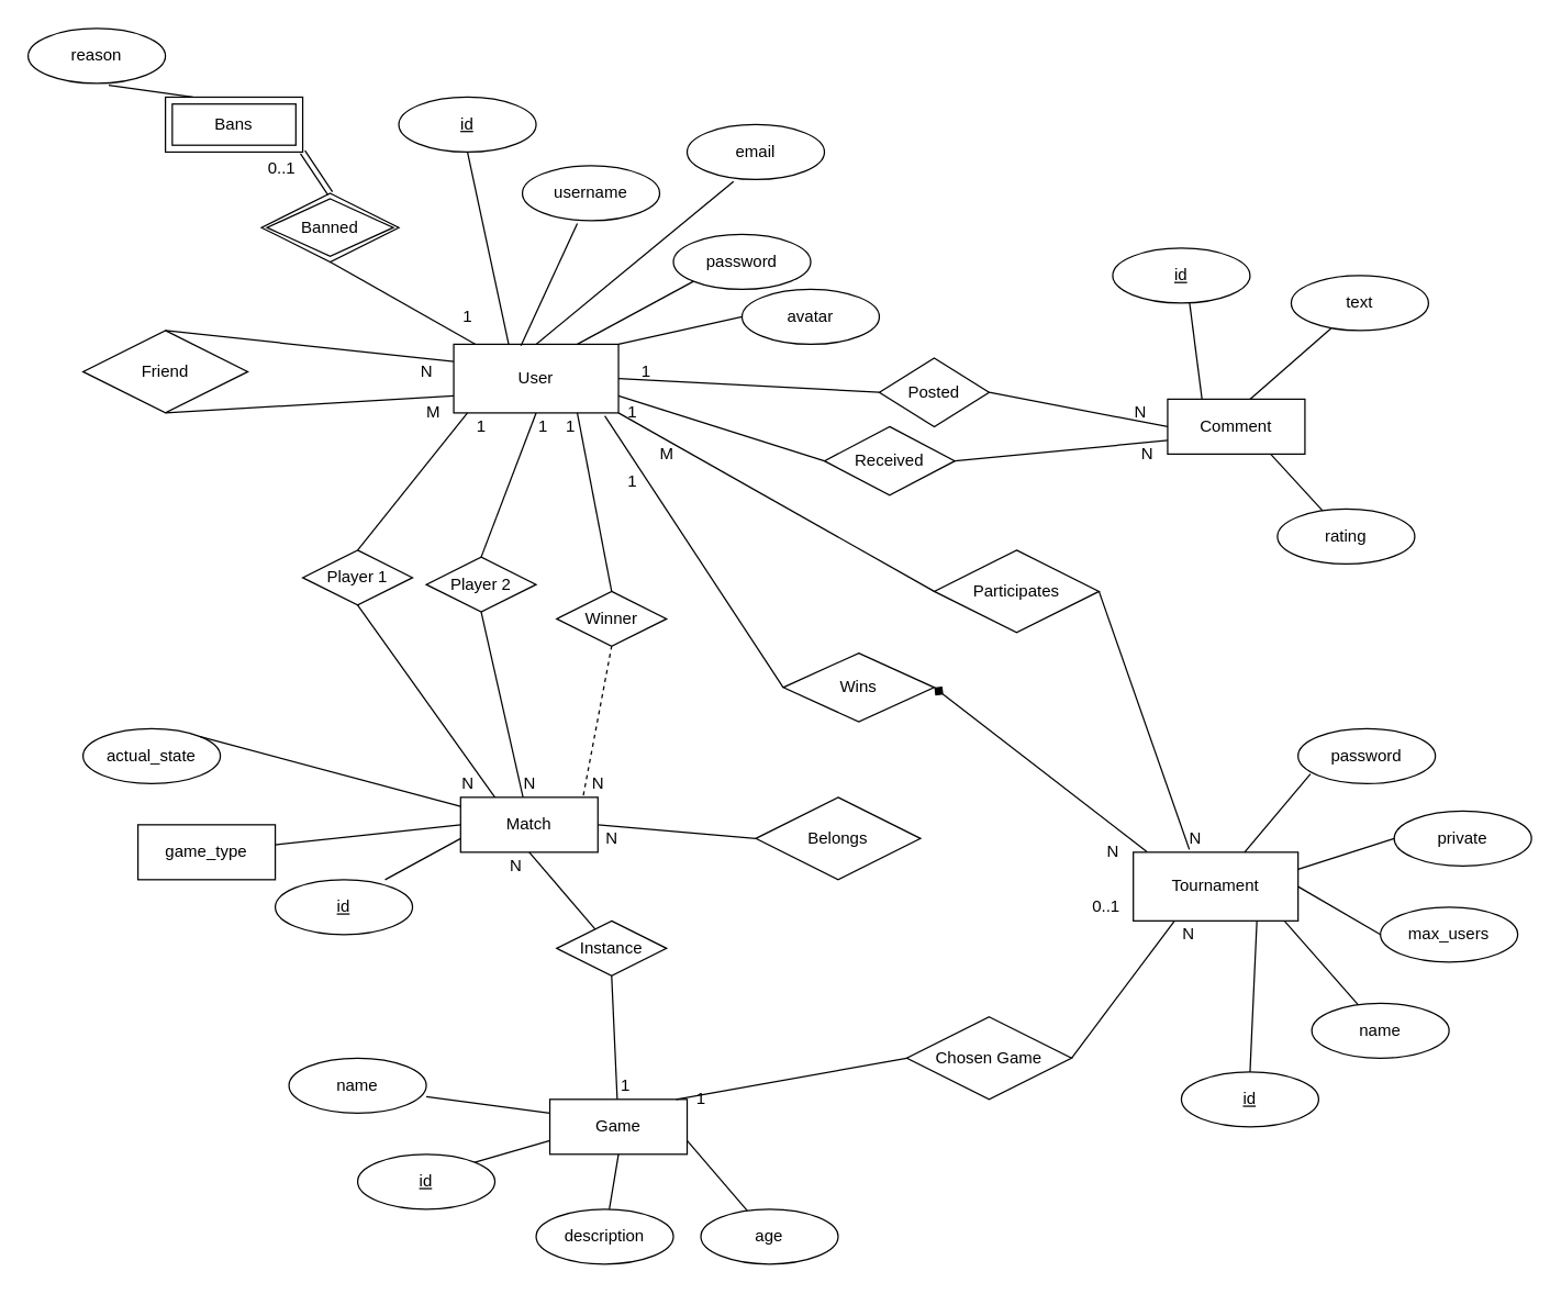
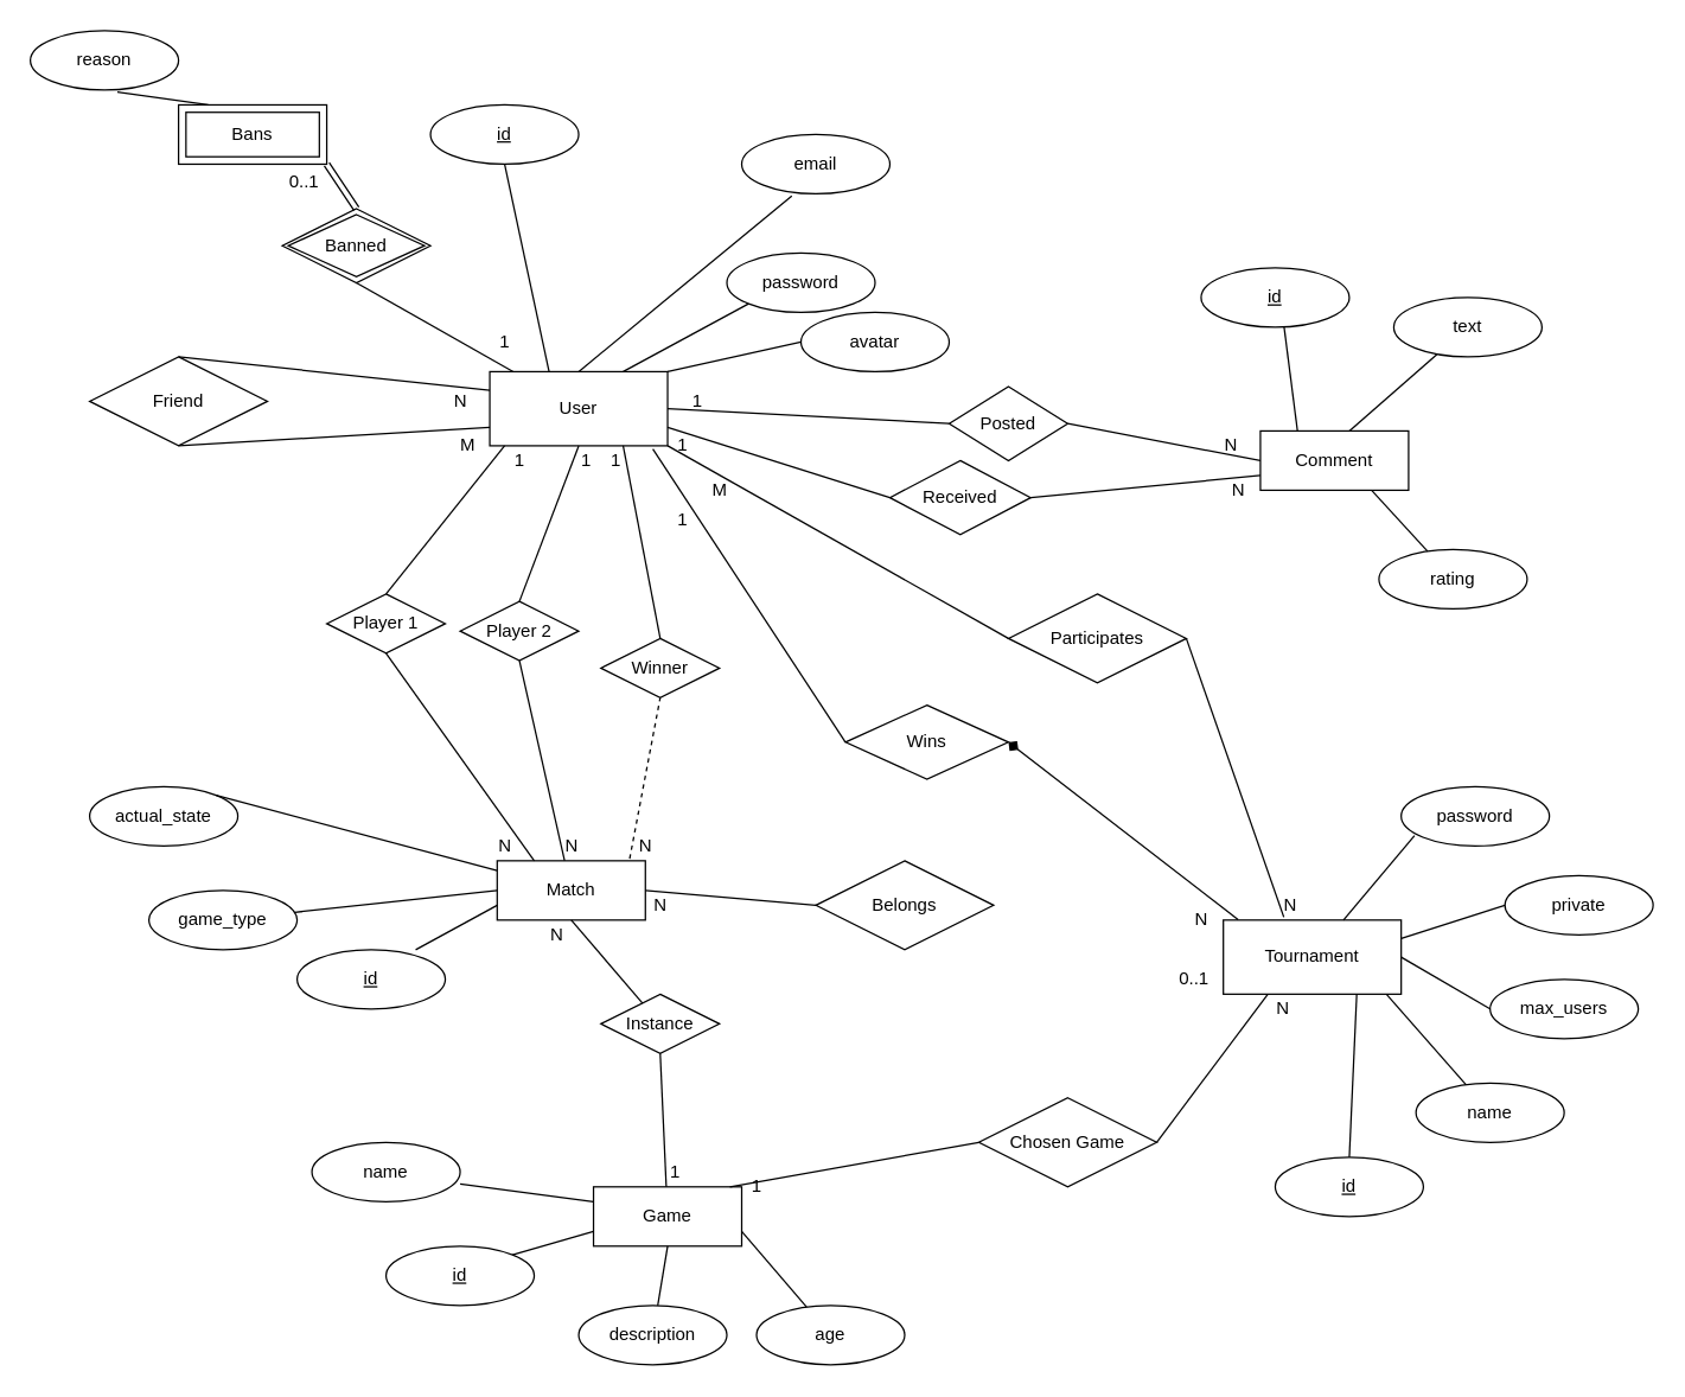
- <mxCell id="6" value="username" style="ellipse;whiteSpace=wrap;html=1;align=center;" vertex="1" parent="1"><mxGeometry x="380" y="120" width="100" height="40" as="geometry" /></mxCell>
- <mxCell id="5" value="" style="endArrow=none;html=1;entryX=0.4;entryY=1.05;entryDx=0;entryDy=0;exitX=0.408;exitY=0.02;exitDx=0;exitDy=0;entryPerimeter=0;exitPerimeter=0;" edge="1" parent="1" target="6" source="2"><mxGeometry width="50" height="50" relative="1" as="geometry"><mxPoint x="350" y="250" as="sourcePoint" /><mxPoint x="329" y="182" as="targetPoint" /></mxGeometry></mxCell>
- <mxCell id="25" value="game_type" style="whiteSpace=wrap;html=1;align=center;rounded=0;" vertex="1" parent="1"><mxGeometry x="100" y="600" width="100" height="40" as="geometry" /></mxCell>
+ <mxCell id="25" value="game_type" style="ellipse;whiteSpace=wrap;html=1;align=center;" vertex="1" parent="1"><mxGeometry x="100" y="600" width="100" height="40" as="geometry" /></mxCell>
